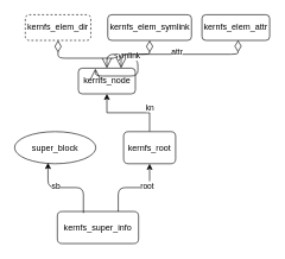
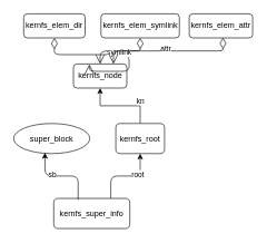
- <mxCell id="12" value="kernfs_elem_dir" style="rounded=1;whiteSpace=wrap;html=1;dashed=1;" vertex="1" parent="1"><mxGeometry x="35" y="20" width="92" height="36" as="geometry" /></mxCell>
+ <mxCell id="12" value="kernfs_elem_dir" style="rounded=1;whiteSpace=wrap;html=1;" vertex="1" parent="1"><mxGeometry x="35" y="20" width="92" height="36" as="geometry" /></mxCell>
